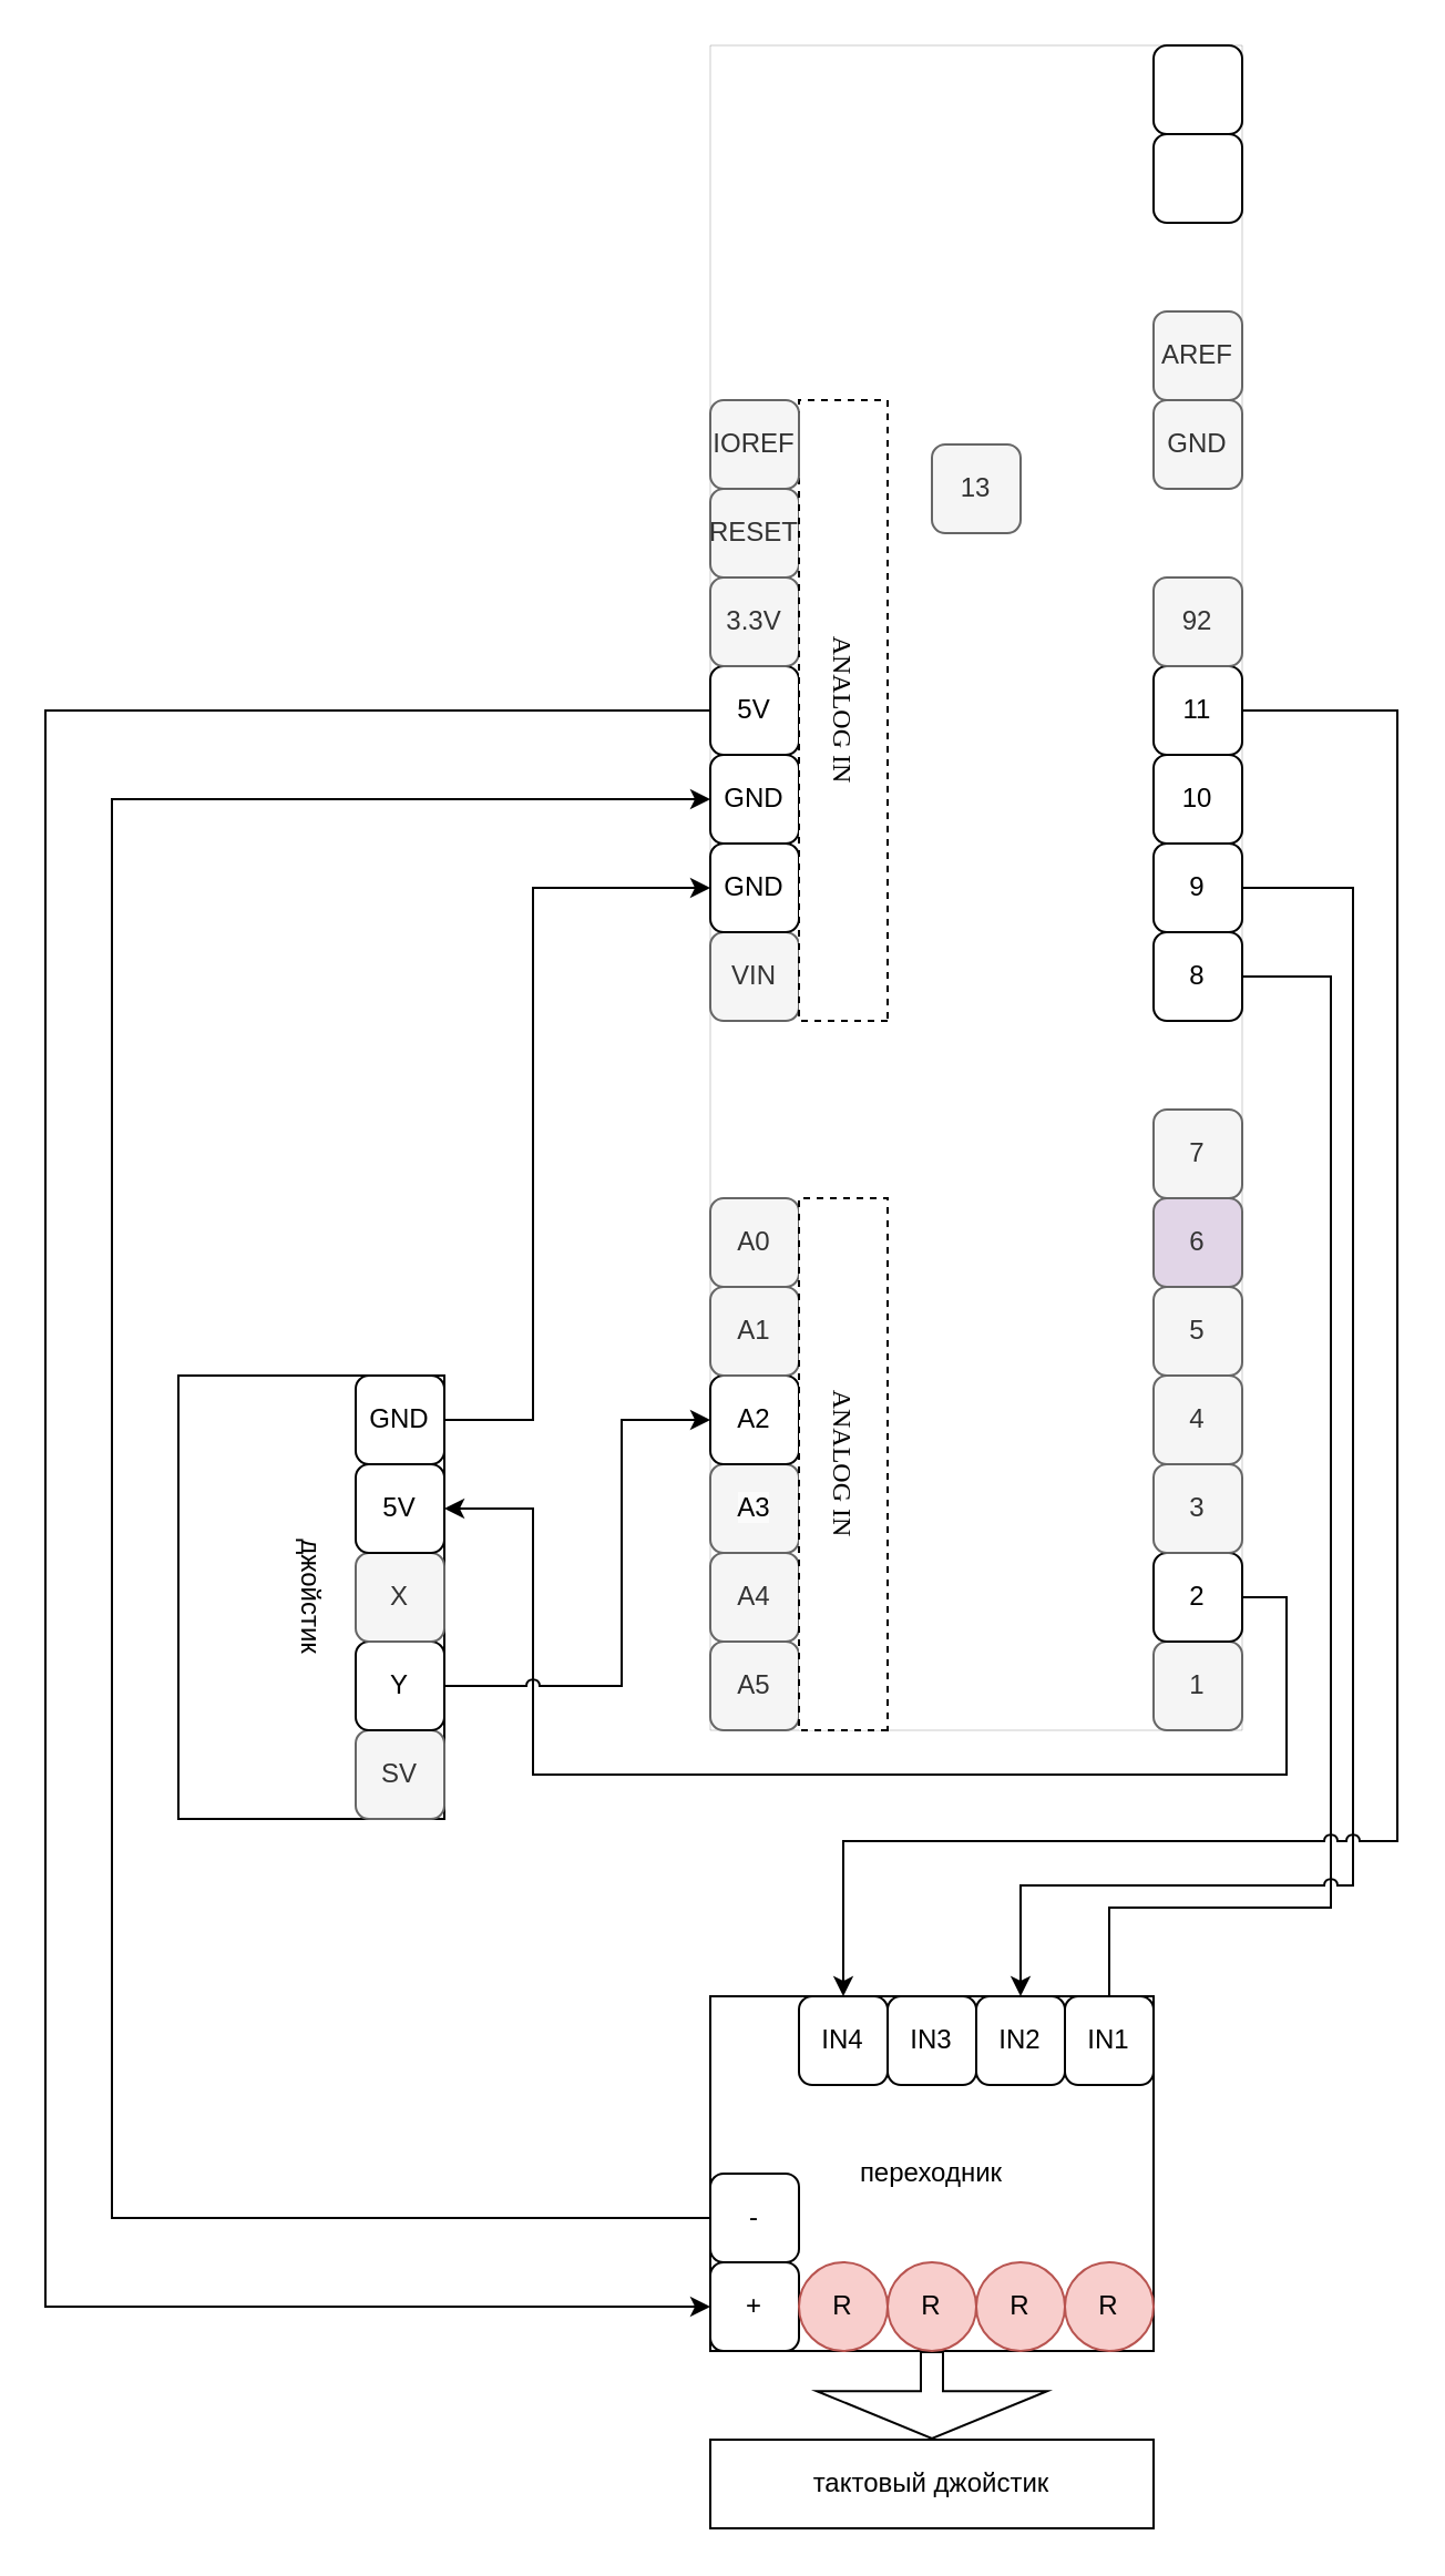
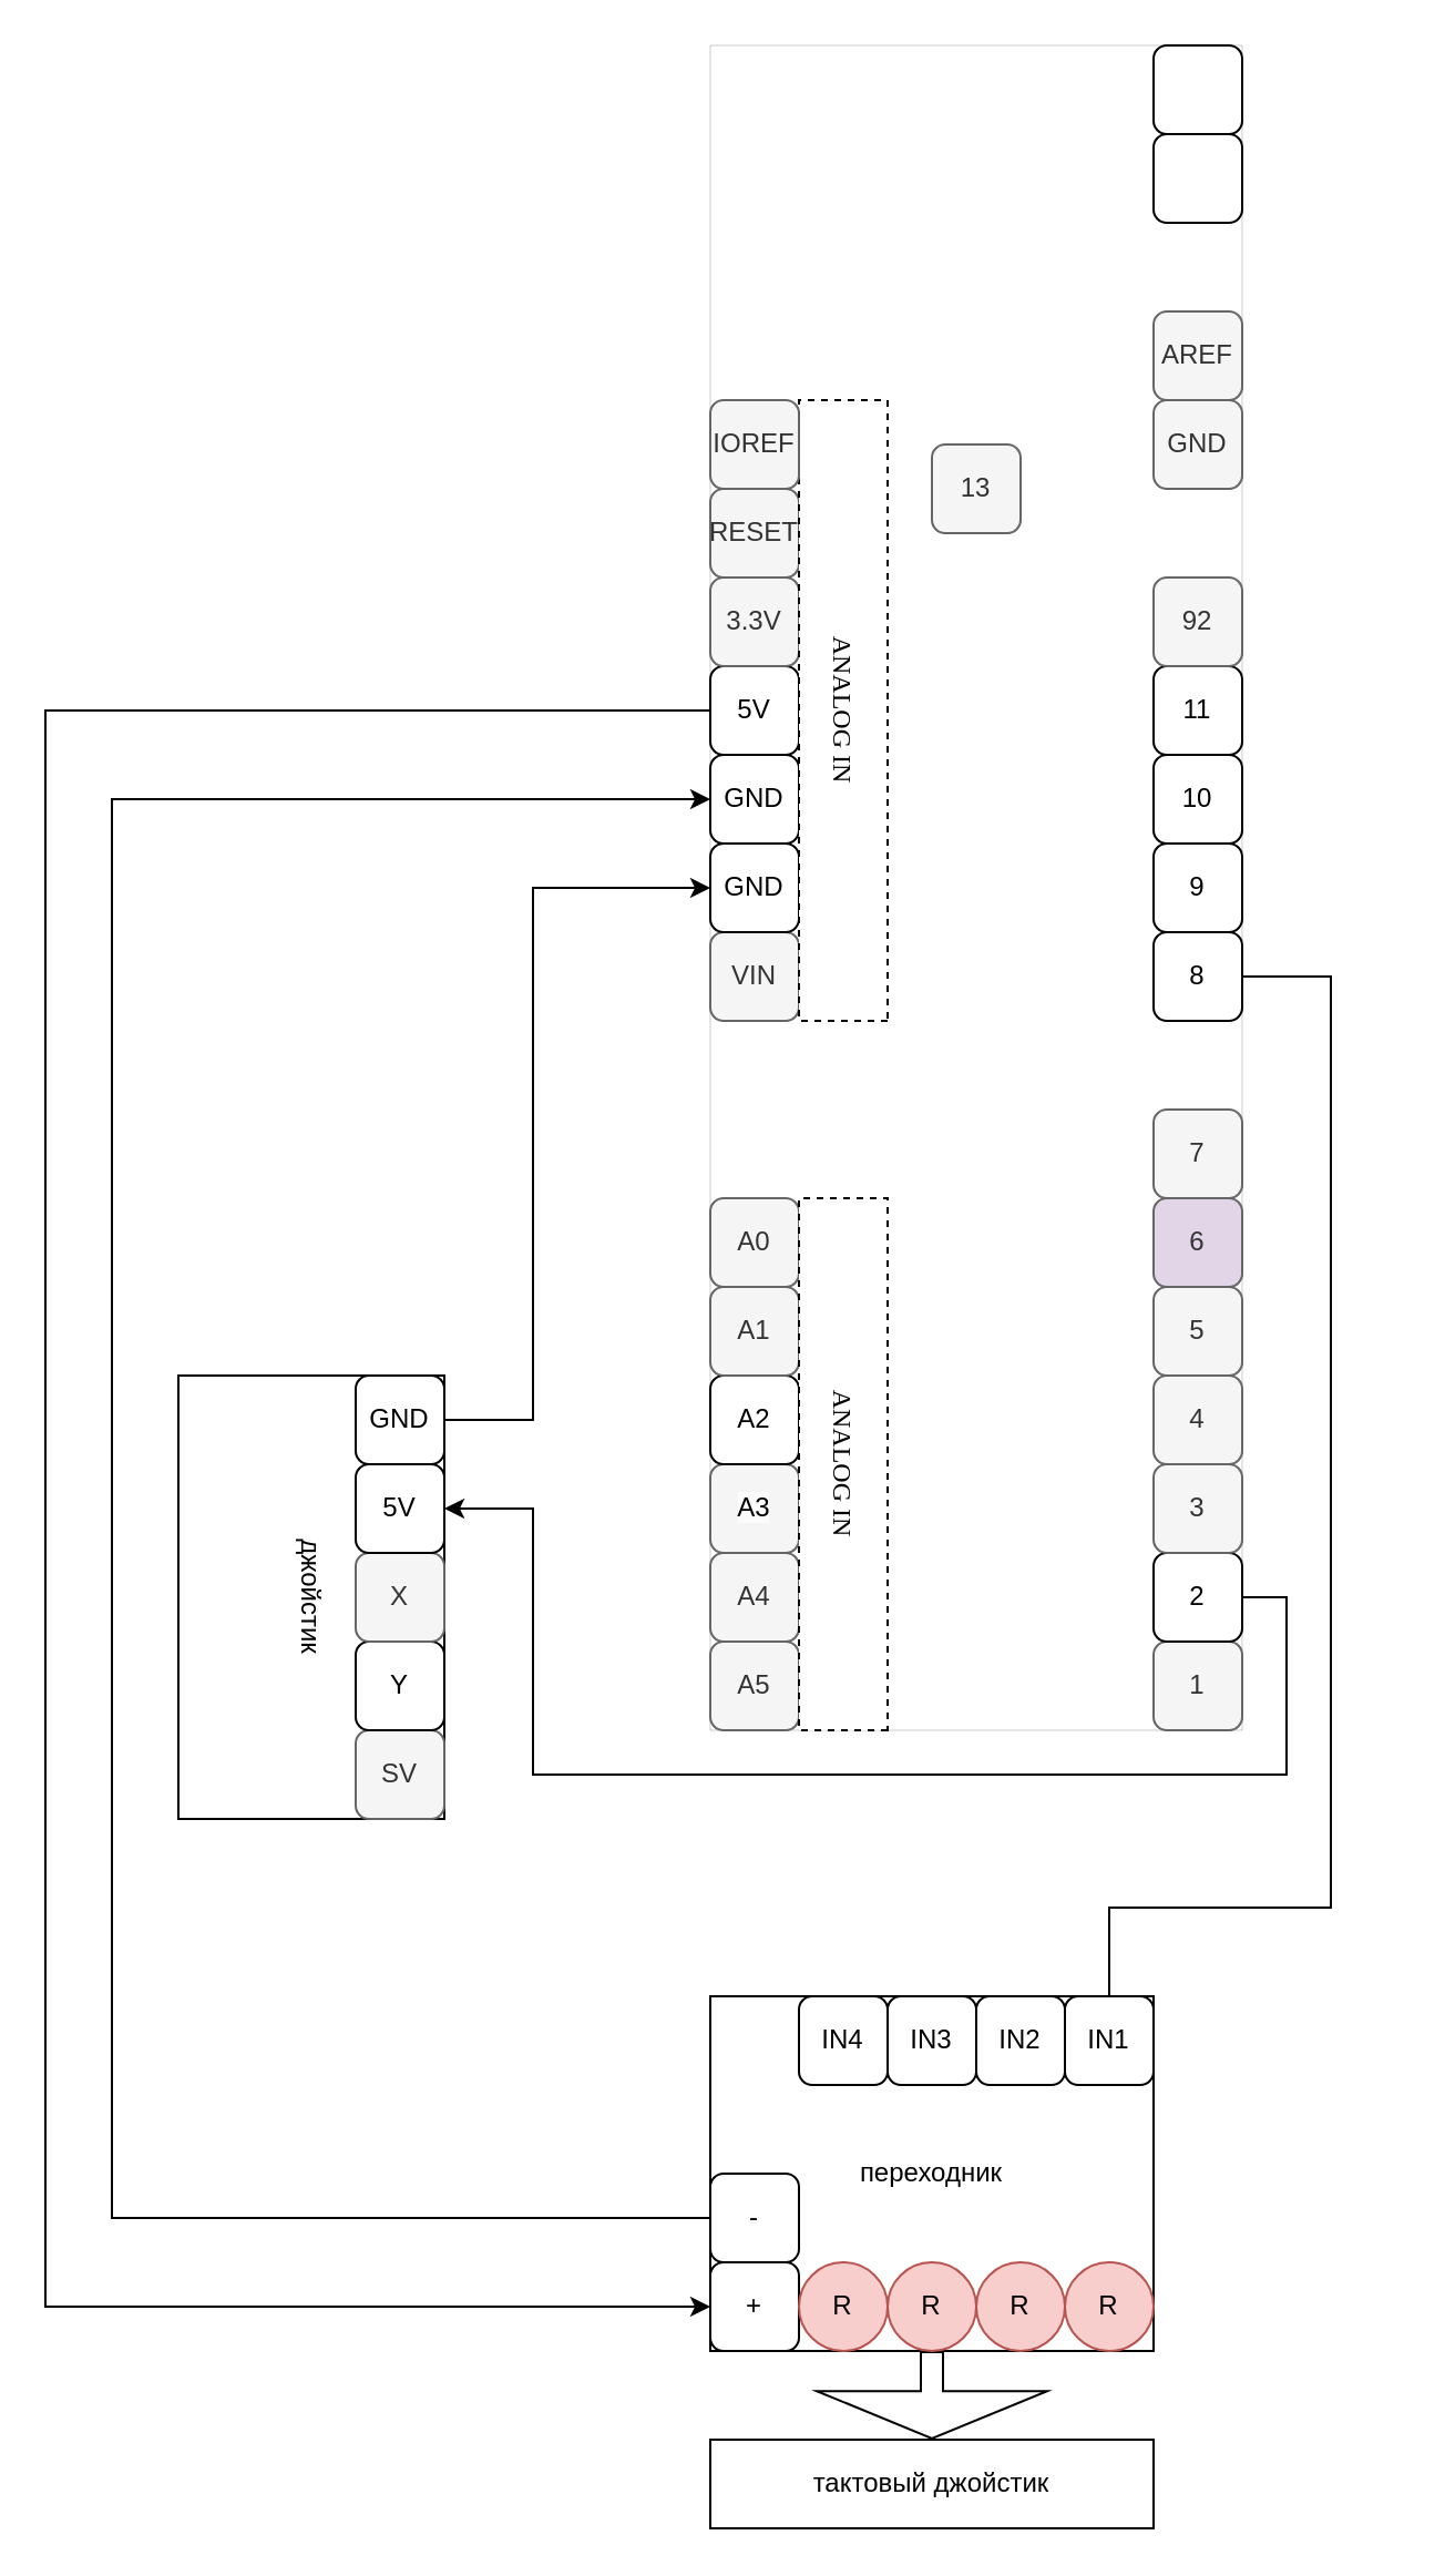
- <mxCell id="13" style="edgeStyle=orthogonalEdgeStyle;rounded=0;orthogonalLoop=1;jettySize=auto;html=1;exitX=1;exitY=0.5;exitDx=0;exitDy=0;entryX=0.5;entryY=0;entryDx=0;entryDy=0;jumpStyle=arc;" edge="1" parent="1" source="14" target="44"><mxGeometry relative="1" as="geometry"><Array as="points"><mxPoint x="610" y="400" /><mxPoint x="610" y="850" /><mxPoint x="460" y="850" /></Array></mxGeometry></mxCell>
- <mxCell id="16" style="edgeStyle=orthogonalEdgeStyle;rounded=0;orthogonalLoop=1;jettySize=auto;html=1;exitX=1;exitY=0.5;exitDx=0;exitDy=0;entryX=0.5;entryY=0;entryDx=0;entryDy=0;jumpStyle=arc;" edge="1" parent="1" source="17" target="42"><mxGeometry relative="1" as="geometry"><Array as="points"><mxPoint x="630" y="320" /><mxPoint x="630" y="830" /><mxPoint x="380" y="830" /></Array></mxGeometry></mxCell>
- <mxCell id="56" style="edgeStyle=orthogonalEdgeStyle;rounded=0;jumpStyle=arc;orthogonalLoop=1;jettySize=auto;html=1;exitX=1;exitY=0.5;exitDx=0;exitDy=0;entryX=0;entryY=0.5;entryDx=0;entryDy=0;" edge="1" parent="1" source="57" target="27"><mxGeometry relative="1" as="geometry"><Array as="points"><mxPoint x="280" y="760" /><mxPoint x="280" y="640" /></Array></mxGeometry></mxCell>
